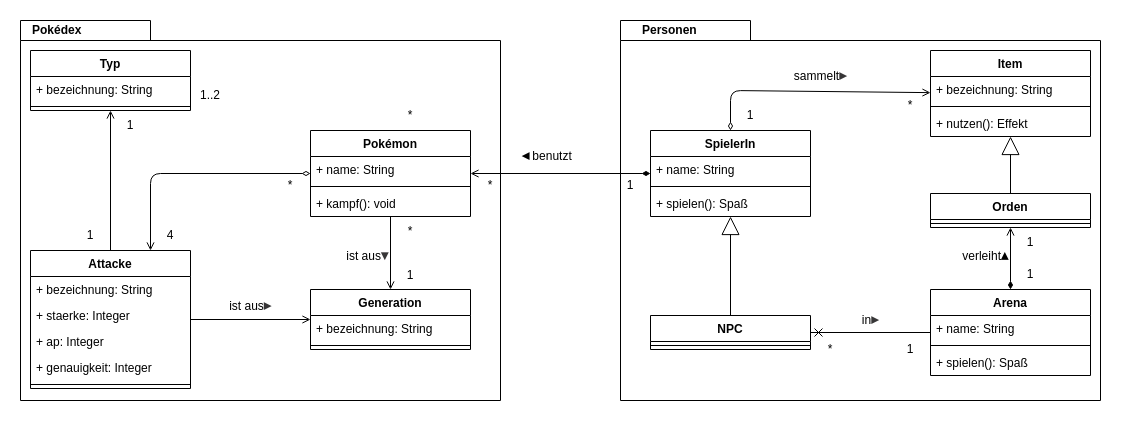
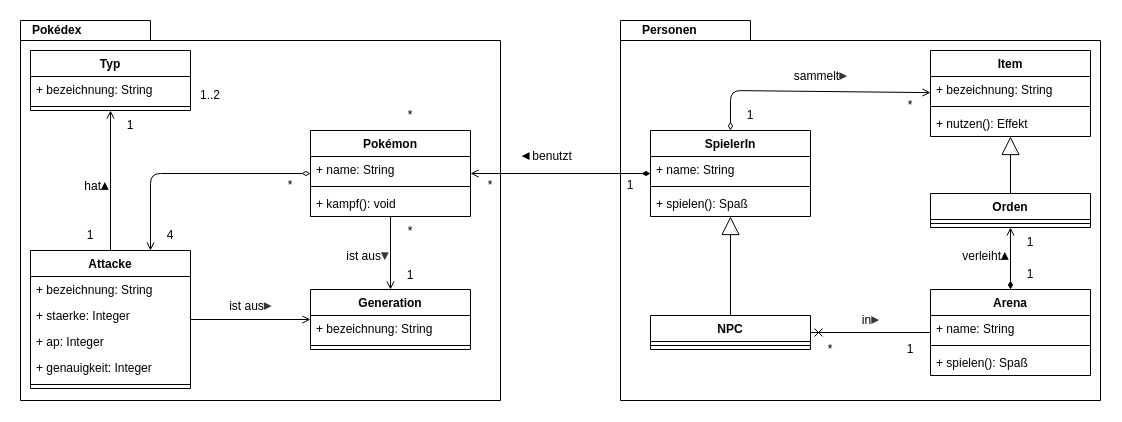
+ <mxCell id="51" value="hat&lt;font style=&quot;font-size: 14px&quot;&gt;&lt;b&gt;▴&lt;/b&gt;&lt;/font&gt;" style="text;html=1;strokeColor=none;fillColor=none;align=right;verticalAlign=middle;whiteSpace=wrap;rounded=0;" parent="1" vertex="1"><mxGeometry x="30" y="170" width="80" height="30" as="geometry" /></mxCell>
